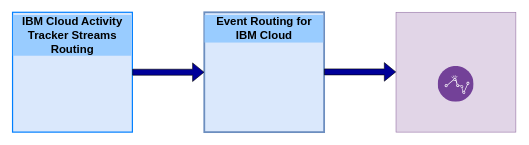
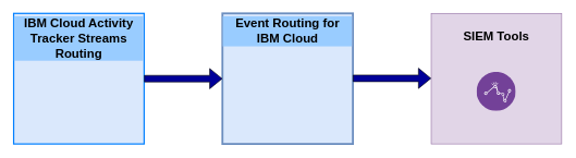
+ <mxCell id="3" value="SIEM Tools" style="text;html=1;strokeColor=none;fillColor=none;align=center;verticalAlign=middle;whiteSpace=wrap;rounded=0;fontSize=19;fontStyle=1" vertex="1" parent="1"><mxGeometry x="670" y="30" width="180" height="50" as="geometry" /></mxCell>
